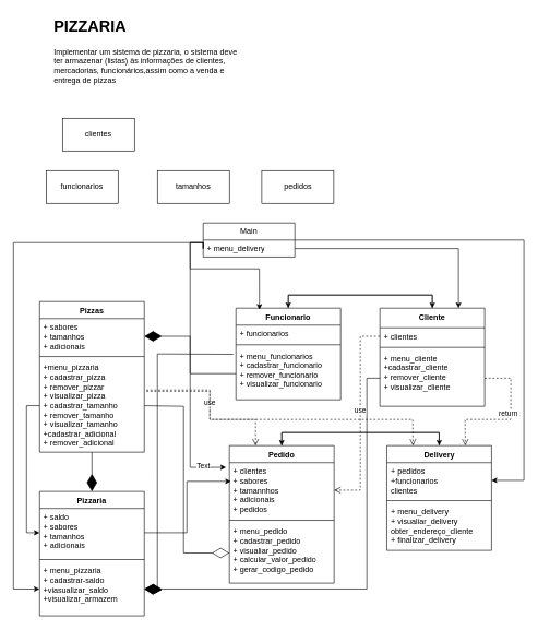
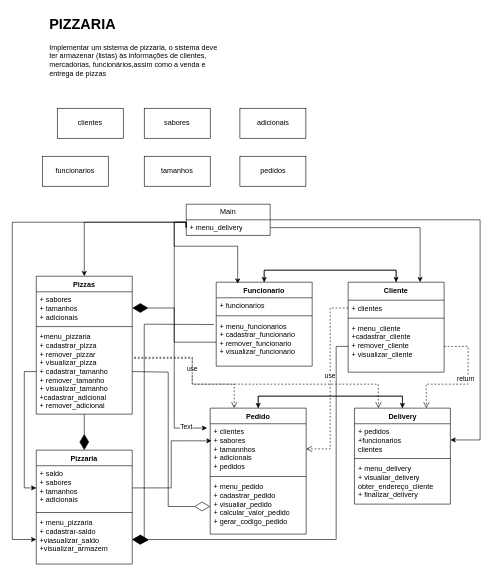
+ <mxCell id="32" value="sabores" style="html=1;whiteSpace=wrap;" vertex="1" parent="1"><mxGeometry x="240" y="180" width="110" height="50" as="geometry" /></mxCell>
+ <mxCell id="34" value="adicionais" style="html=1;whiteSpace=wrap;" vertex="1" parent="1"><mxGeometry x="399.5" y="180" width="110" height="50" as="geometry" /></mxCell>
+ <mxCell id="51" style="edgeStyle=orthogonalEdgeStyle;rounded=0;orthogonalLoop=1;jettySize=auto;html=1;exitX=0;exitY=0.5;exitDx=0;exitDy=0;entryX=0.5;entryY=0;entryDx=0;entryDy=0;elbow=vertical;" edge="1" parent="1" source="39" target="6"><mxGeometry relative="1" as="geometry"><Array as="points"><mxPoint x="310" y="370" /><mxPoint x="140" y="370" /></Array></mxGeometry></mxCell>
